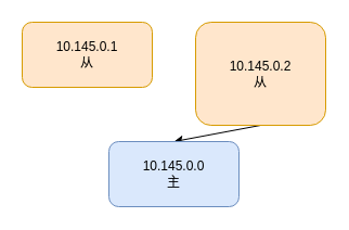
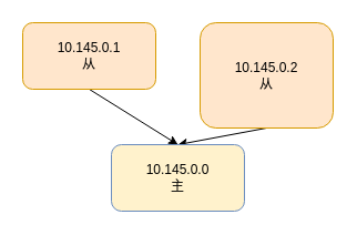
+ <mxCell id="2" style="edgeStyle=none;rounded=0;orthogonalLoop=1;jettySize=auto;html=1;exitX=0.5;exitY=1;exitDx=0;exitDy=0;entryX=0.5;entryY=0;entryDx=0;entryDy=0;" edge="1" parent="1" source="3" target="6"><mxGeometry relative="1" as="geometry" /></mxCell>
- <mxCell id="6" value="10.145.0.0&lt;br&gt;主" style="rounded=1;whiteSpace=wrap;html=1;fillColor=#dae8fc;strokeColor=#6c8ebf;" vertex="1" parent="1"><mxGeometry x="100" y="130" width="120" height="60" as="geometry" /></mxCell>
+ <mxCell id="6" value="10.145.0.0&lt;br&gt;主" style="rounded=1;whiteSpace=wrap;html=1;fillColor=#fff2cc;strokeColor=#6c8ebf;" vertex="1" parent="1"><mxGeometry x="100" y="130" width="120" height="60" as="geometry" /></mxCell>
